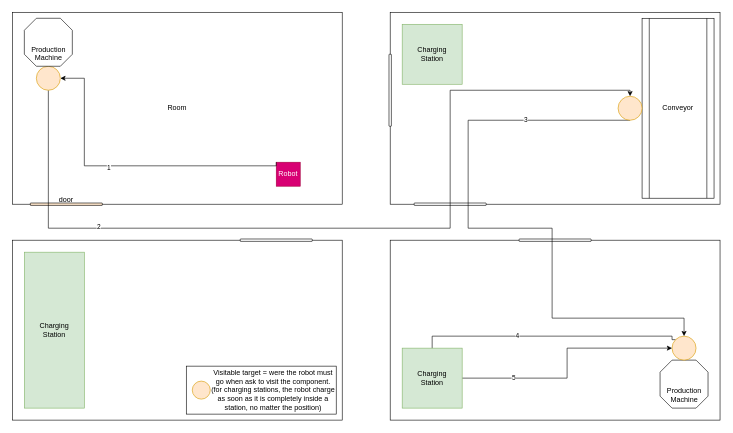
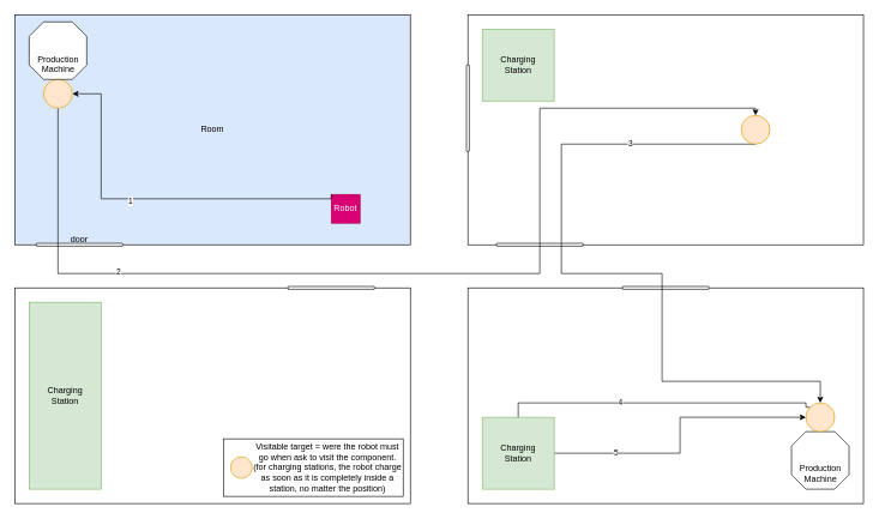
- <mxCell id="2" value="Room" style="rounded=0;whiteSpace=wrap;html=1;" parent="1" vertex="1"><mxGeometry x="20" y="20" width="550" height="320" as="geometry" /></mxCell>
+ <mxCell id="2" value="Room" style="rounded=0;whiteSpace=wrap;html=1;fillColor=#dae8fc;" parent="1" vertex="1"><mxGeometry x="20" y="20" width="550" height="320" as="geometry" /></mxCell>
- <mxCell id="14" value="Conveyor" style="shape=process;whiteSpace=wrap;html=1;backgroundOutline=1;" parent="1" vertex="1"><mxGeometry x="1070" y="30" width="120" height="300" as="geometry" /></mxCell>
- <mxCell id="7" value="door&lt;div&gt;&lt;br&gt;&lt;/div&gt;" style="rounded=1;whiteSpace=wrap;html=1;fillColor=#ffe6cc;" parent="1" vertex="1"><mxGeometry x="50" y="338" width="120" height="4" as="geometry" /></mxCell>
+ <mxCell id="7" value="door&lt;div&gt;&lt;br&gt;&lt;/div&gt;" style="rounded=1;whiteSpace=wrap;html=1;" parent="1" vertex="1"><mxGeometry x="50" y="338" width="120" height="4" as="geometry" /></mxCell>
